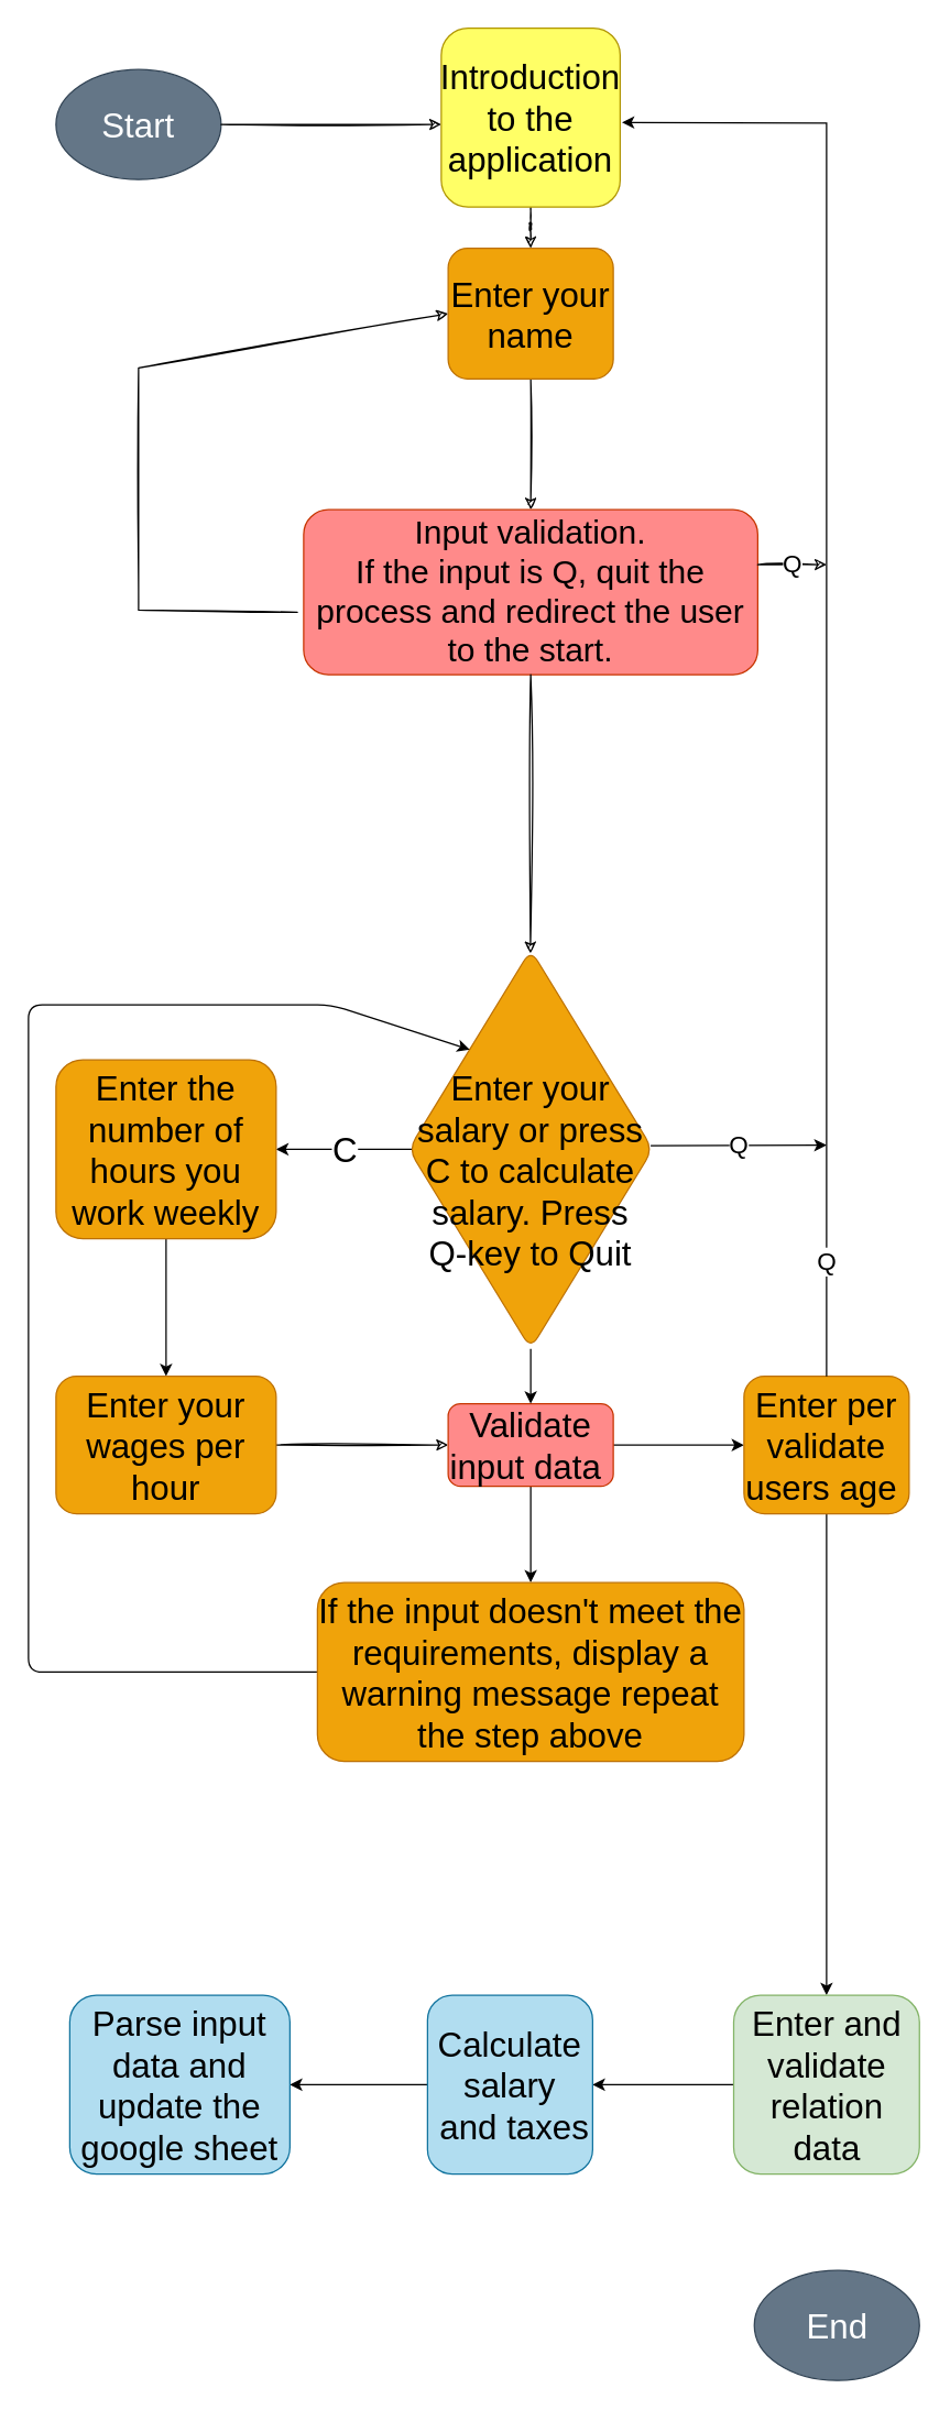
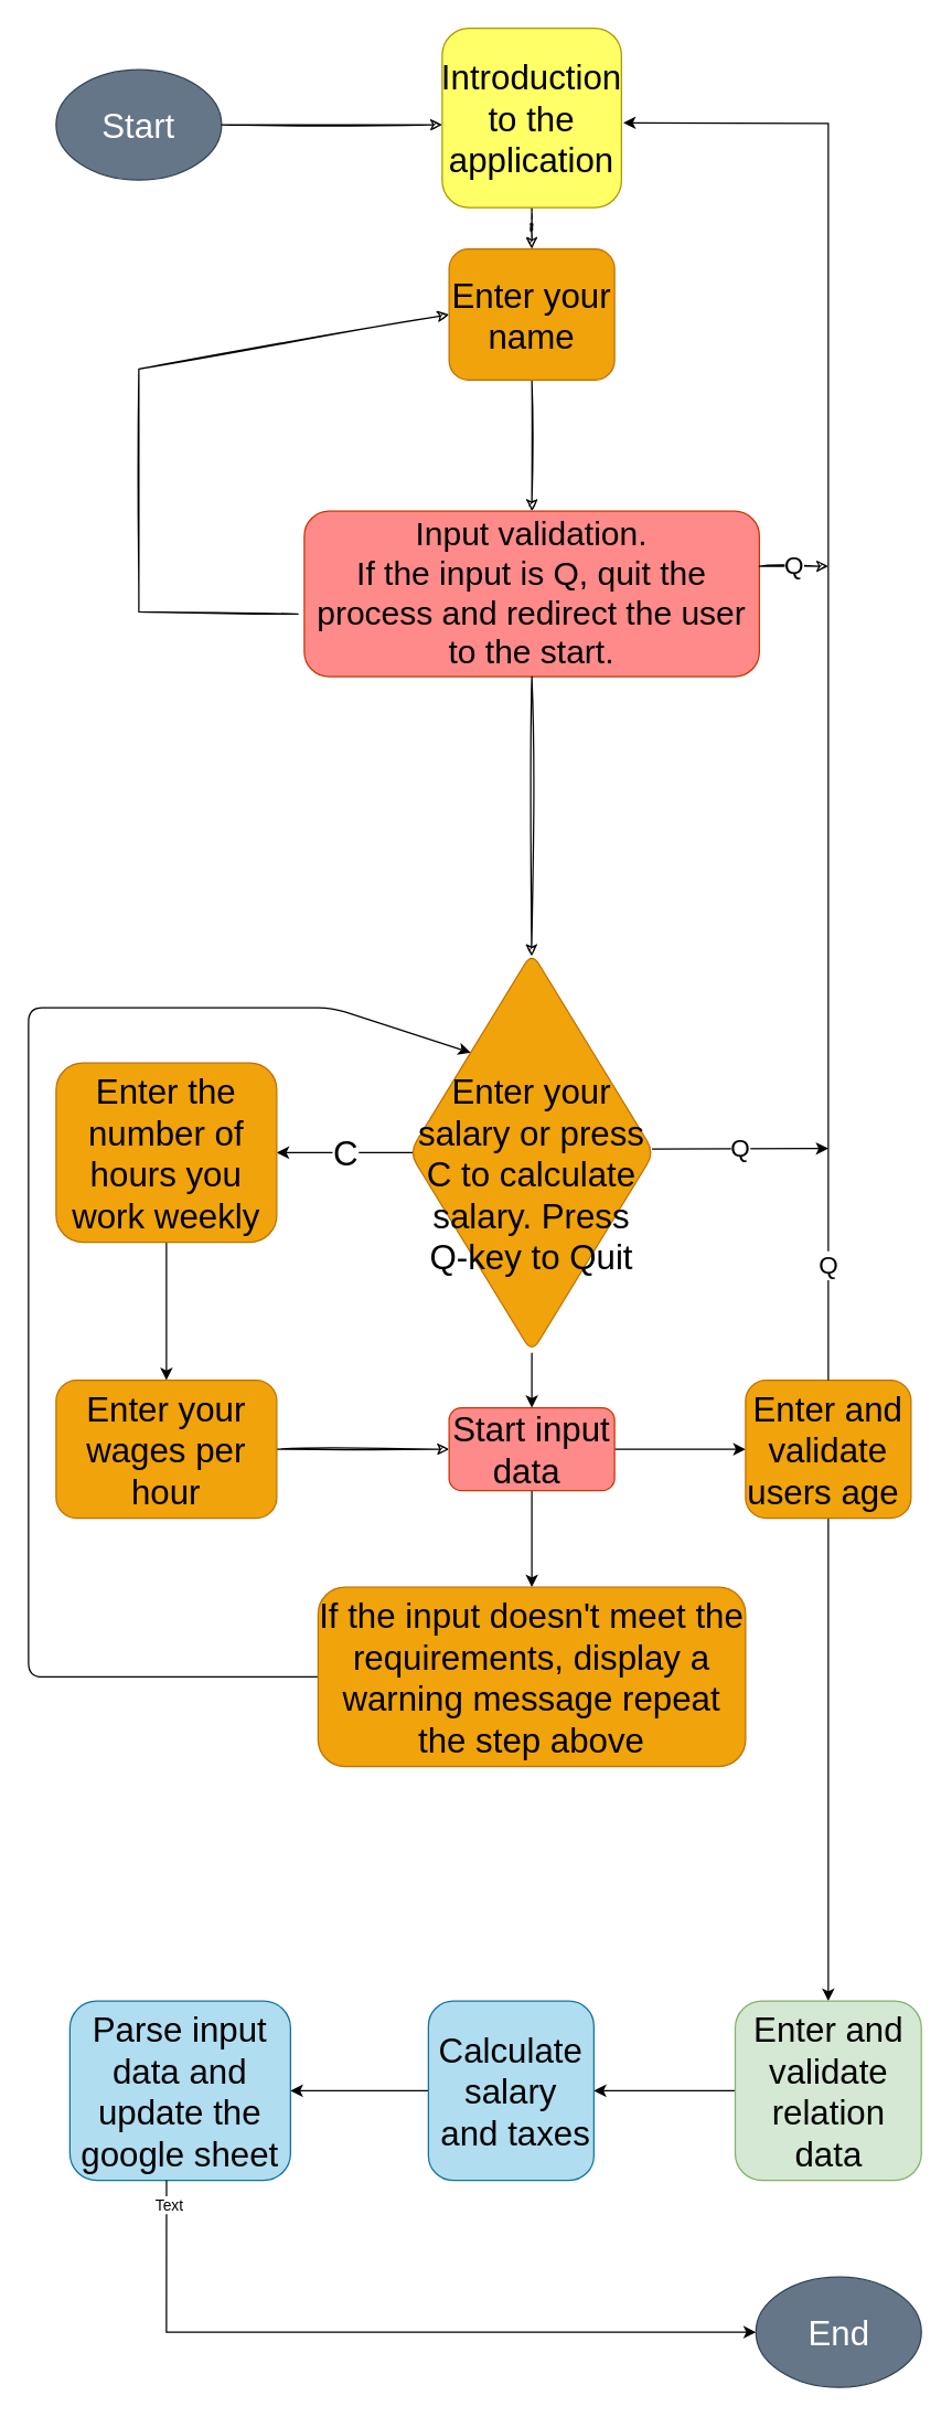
- <mxCell id="17" value="Validate input data&amp;nbsp;" style="whiteSpace=wrap;html=1;fontSize=25;rounded=1;sketch=0;fillColor=#FF8A8A;fontColor=#000000;strokeColor=#C73500;" parent="1" vertex="1"><mxGeometry x="325" y="1020" width="120" height="60" as="geometry" /></mxCell>
+ <mxCell id="17" value="Start input data&amp;nbsp;" style="whiteSpace=wrap;html=1;fontSize=25;rounded=1;sketch=0;fillColor=#FF8A8A;fontColor=#000000;strokeColor=#C73500;" parent="1" vertex="1"><mxGeometry x="325" y="1020" width="120" height="60" as="geometry" /></mxCell>
- <mxCell id="20" value="Enter per validate &lt;br&gt;users age&amp;nbsp;" style="whiteSpace=wrap;html=1;fontSize=25;rounded=1;sketch=0;fillColor=#f0a30a;strokeColor=#BD7000;fontColor=#000000;" parent="1" vertex="1"><mxGeometry x="540" y="1000" width="120" height="100" as="geometry" /></mxCell>
+ <mxCell id="20" value="Enter and validate &lt;br&gt;users age&amp;nbsp;" style="whiteSpace=wrap;html=1;fontSize=25;rounded=1;sketch=0;fillColor=#f0a30a;strokeColor=#BD7000;fontColor=#000000;" parent="1" vertex="1"><mxGeometry x="540" y="1000" width="120" height="100" as="geometry" /></mxCell>
+ <mxCell id="26" value="" style="endArrow=classic;html=1;rounded=0;fontSize=22;entryX=0;entryY=0.5;entryDx=0;entryDy=0;exitX=0.438;exitY=1;exitDx=0;exitDy=0;exitPerimeter=0;sketch=0;" parent="1" source="25" target="3" edge="1"><mxGeometry width="50" height="50" relative="1" as="geometry"><mxPoint x="130" y="1130" as="sourcePoint" /><mxPoint x="680" y="1100" as="targetPoint" /><Array as="points"><mxPoint x="120" y="1690" /></Array></mxGeometry></mxCell>
+ <mxCell id="27" value="Text" style="edgeLabel;html=1;align=center;verticalAlign=middle;resizable=0;points=[];sketch=1;" parent="26" vertex="1" connectable="0"><mxGeometry x="-0.936" y="1" relative="1" as="geometry"><mxPoint as="offset" /></mxGeometry></mxCell>
